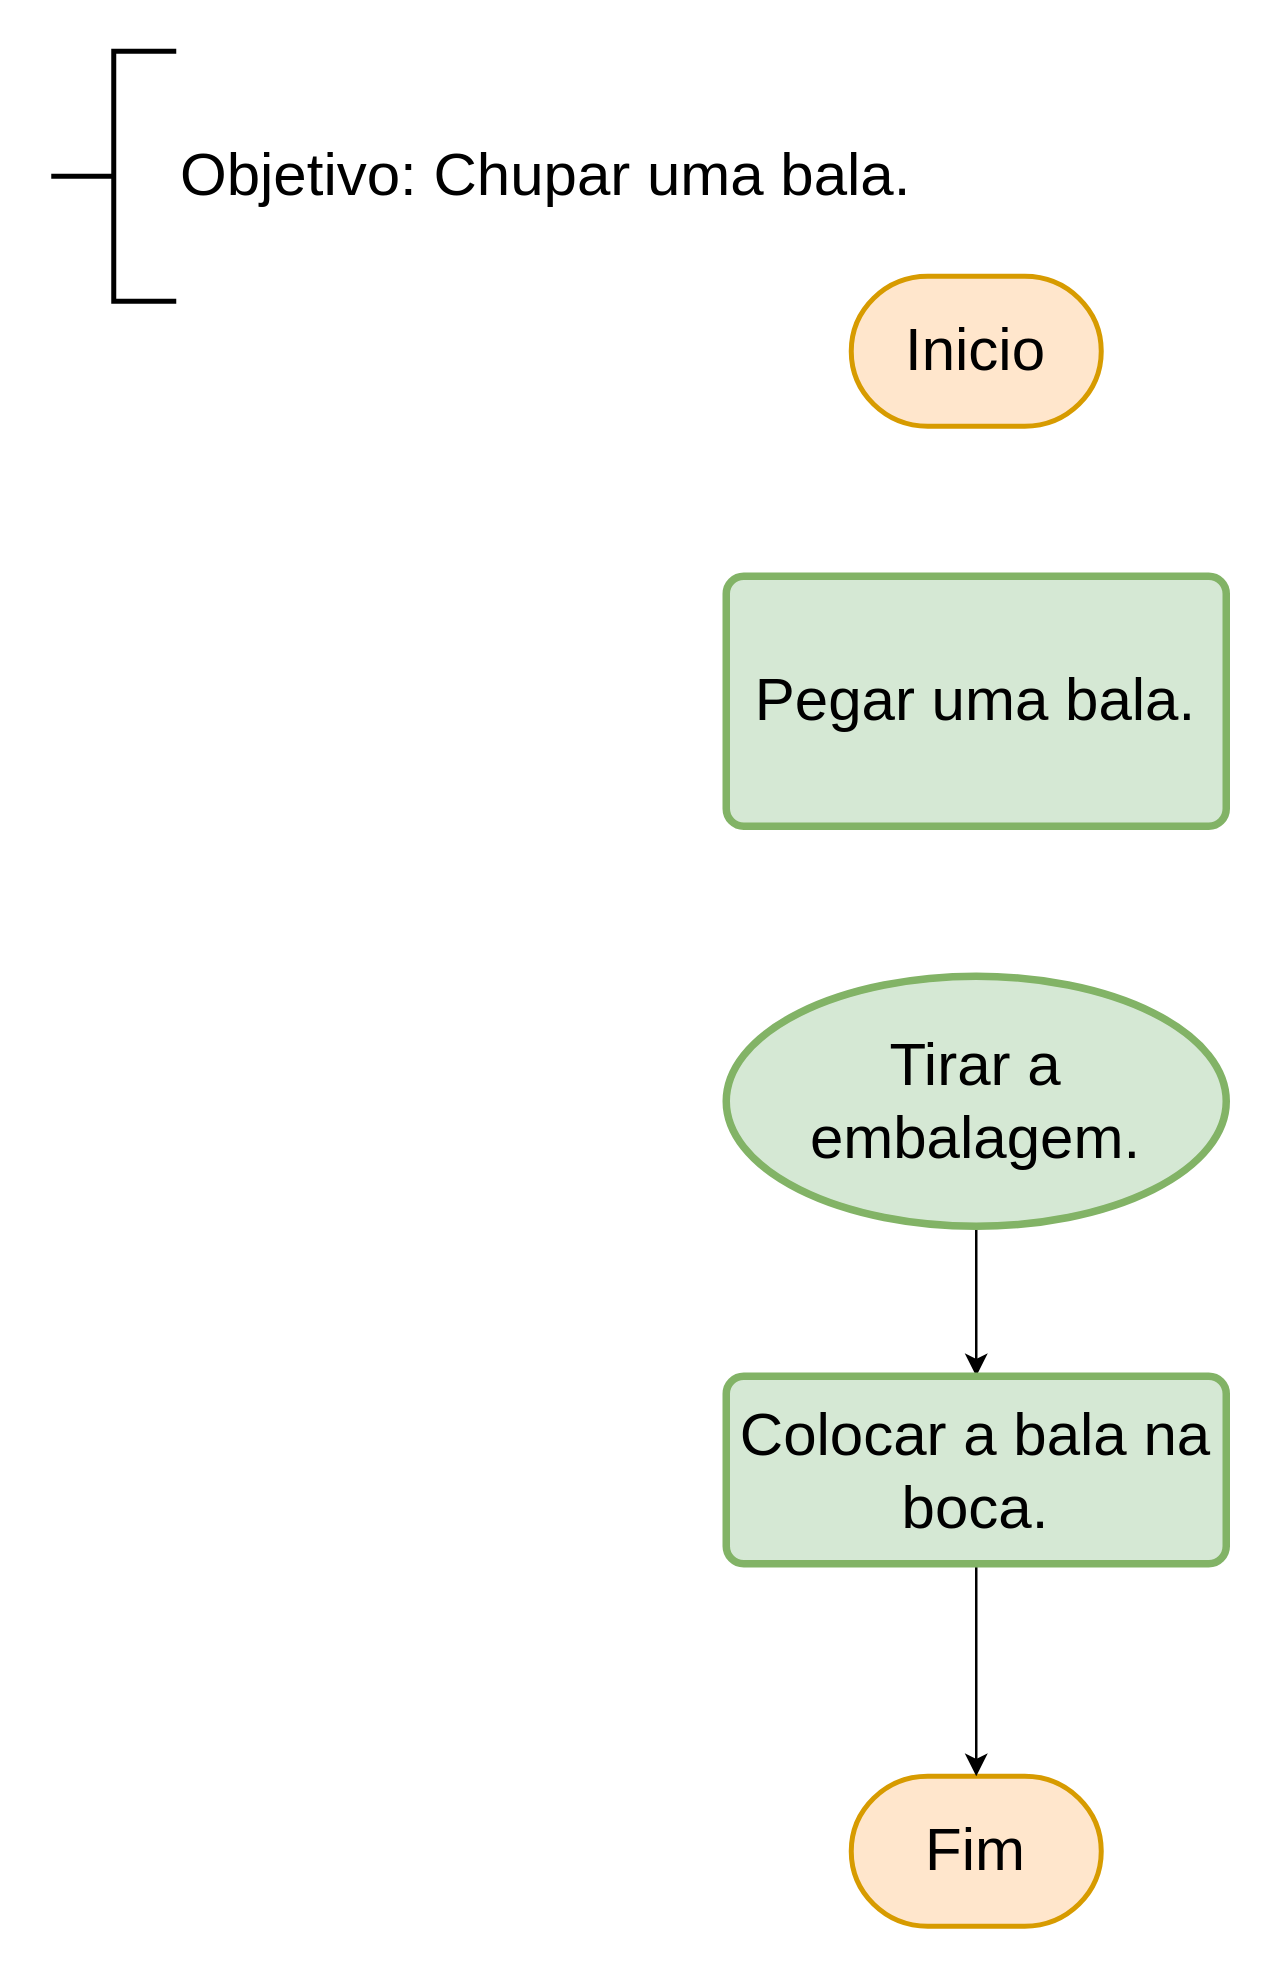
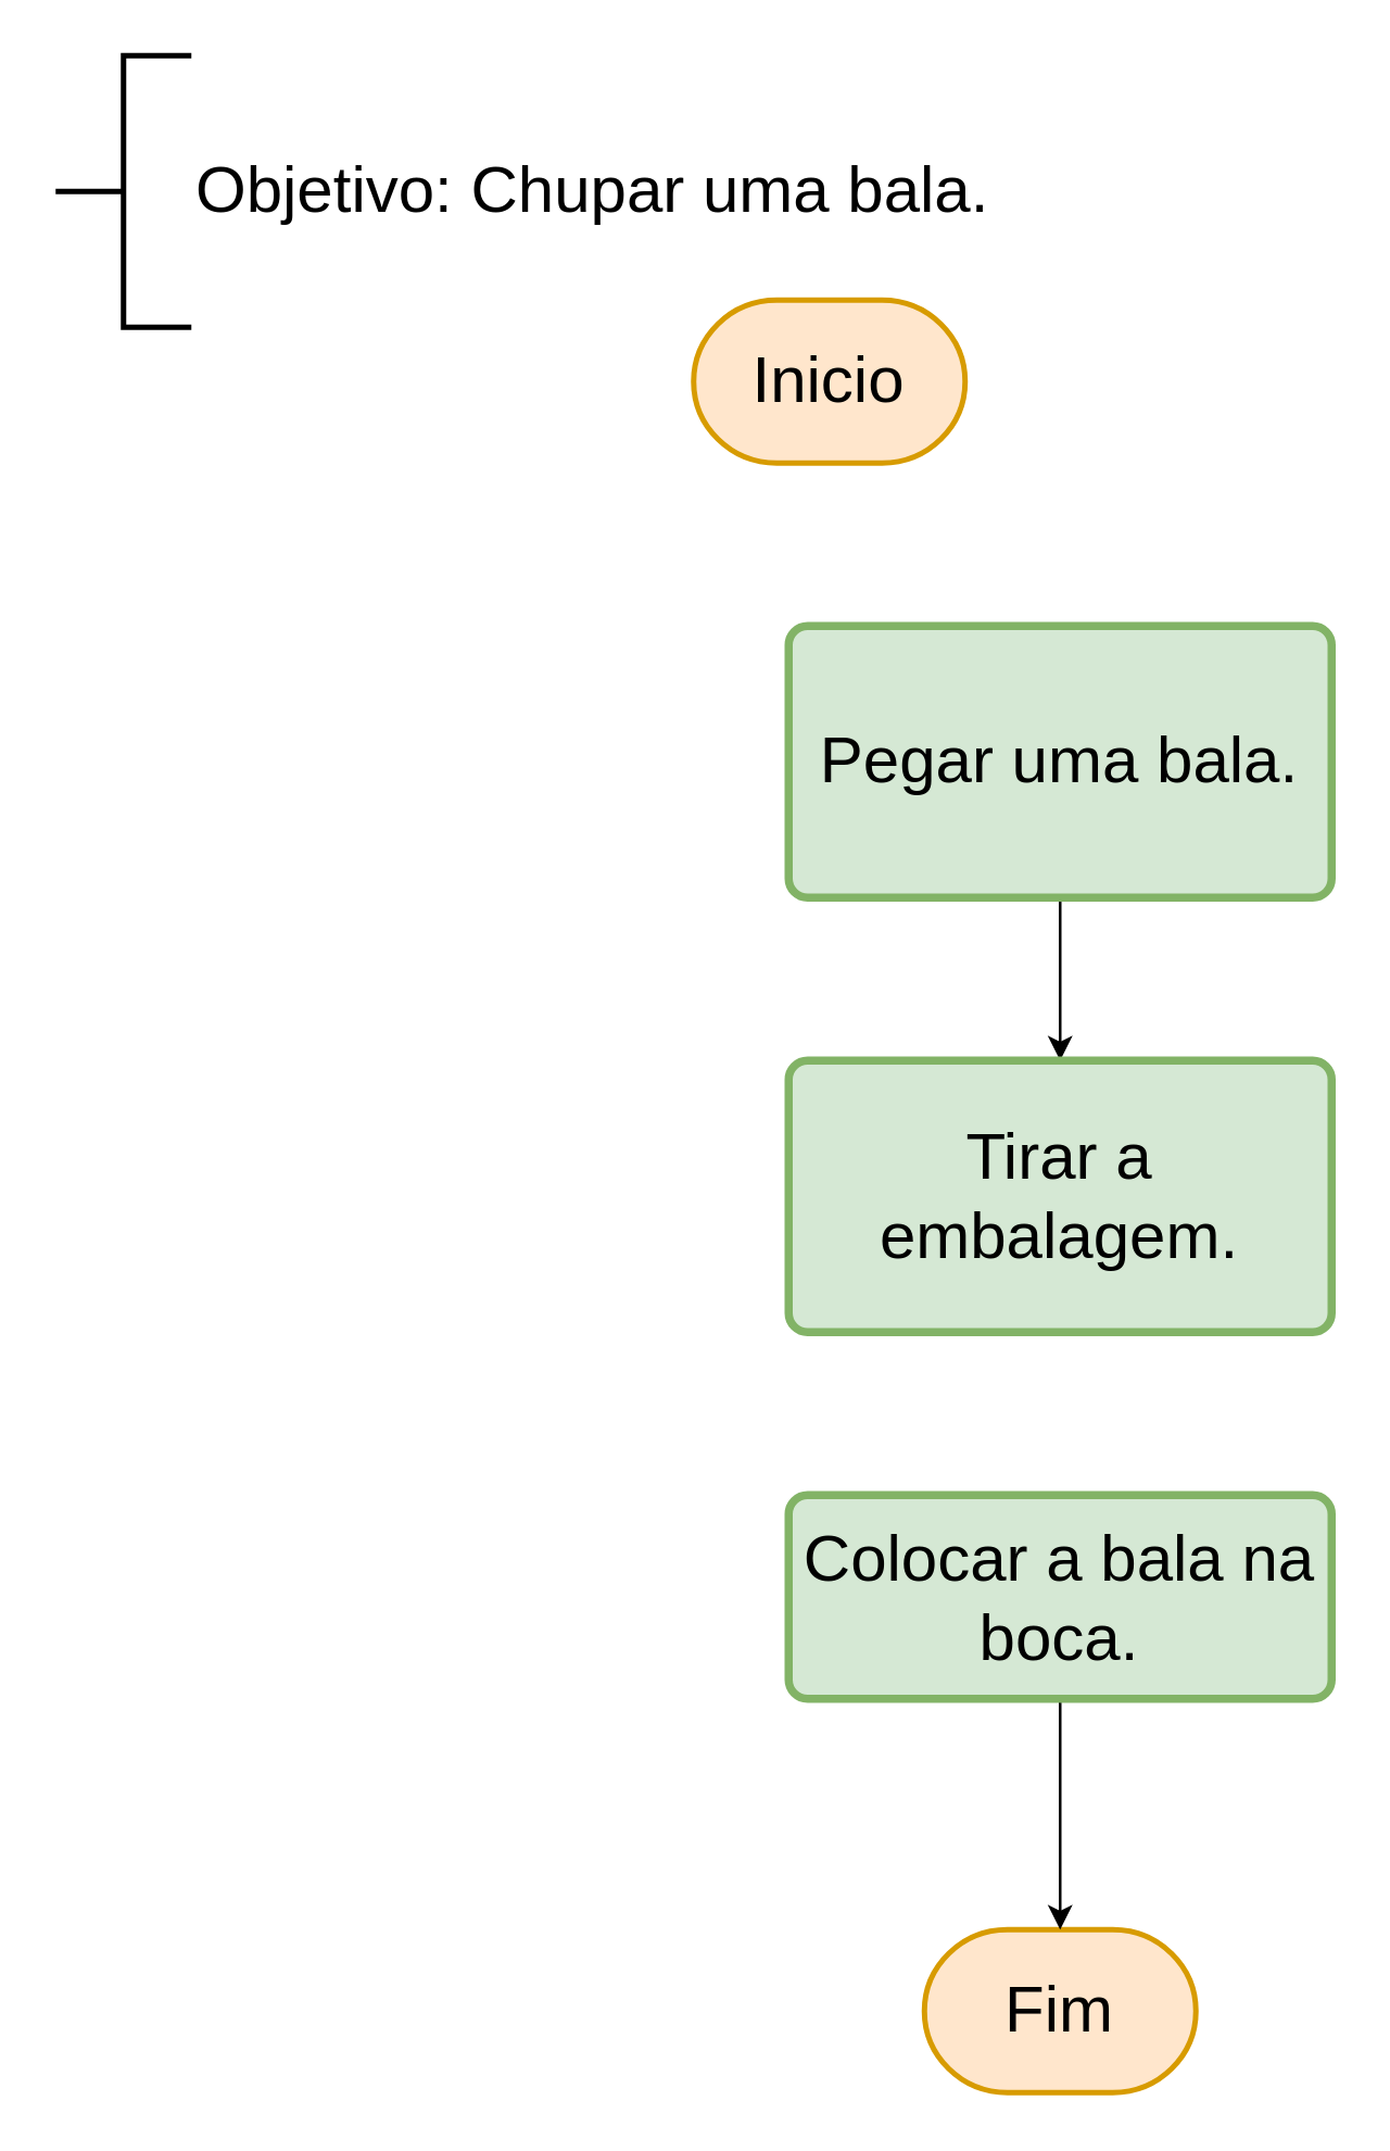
- <mxCell id="3" value="Inicio" style="strokeWidth=2;html=1;shape=mxgraph.flowchart.terminator;whiteSpace=wrap;fontSize=24;fillColor=#ffe6cc;strokeColor=#d79b00;" vertex="1" parent="1"><mxGeometry x="340" y="110" width="100" height="60" as="geometry" /></mxCell>
+ <mxCell id="3" value="Inicio" style="strokeWidth=2;html=1;shape=mxgraph.flowchart.terminator;whiteSpace=wrap;fontSize=24;fillColor=#ffe6cc;strokeColor=#d79b00;" vertex="1" parent="1"><mxGeometry x="255" y="110" width="100" height="60" as="geometry" /></mxCell>
+ <mxCell id="5" value="" style="edgeStyle=orthogonalEdgeStyle;rounded=0;orthogonalLoop=1;jettySize=auto;html=1;fontSize=24;" edge="1" parent="1" source="6" target="8"><mxGeometry relative="1" as="geometry" /></mxCell>
- <mxCell id="8" value="Tirar a embalagem." style="ellipse;whiteSpace=wrap;html=1;absoluteArcSize=1;arcSize=14;strokeWidth=3;fontSize=24;fillColor=#d5e8d4;strokeColor=#82b366;" vertex="1" parent="1"><mxGeometry x="290" y="390" width="200" height="100" as="geometry" /></mxCell>
+ <mxCell id="8" value="Tirar a embalagem." style="rounded=1;whiteSpace=wrap;html=1;absoluteArcSize=1;arcSize=14;strokeWidth=3;fontSize=24;fillColor=#d5e8d4;strokeColor=#82b366;" vertex="1" parent="1"><mxGeometry x="290" y="390" width="200" height="100" as="geometry" /></mxCell>
- <mxCell id="7" value="" style="edgeStyle=orthogonalEdgeStyle;rounded=0;orthogonalLoop=1;jettySize=auto;html=1;fontSize=24;" edge="1" parent="1" source="8" target="10"><mxGeometry relative="1" as="geometry" /></mxCell>
